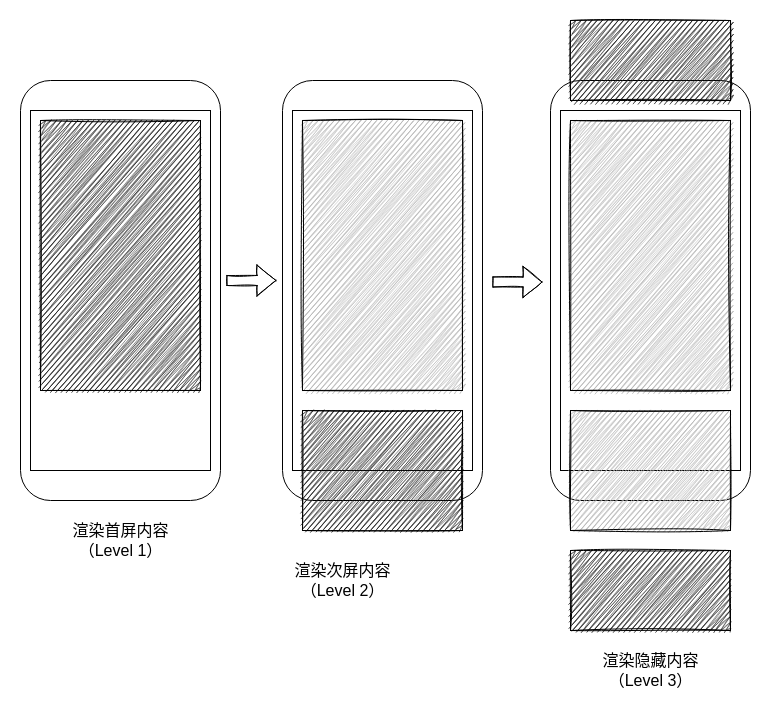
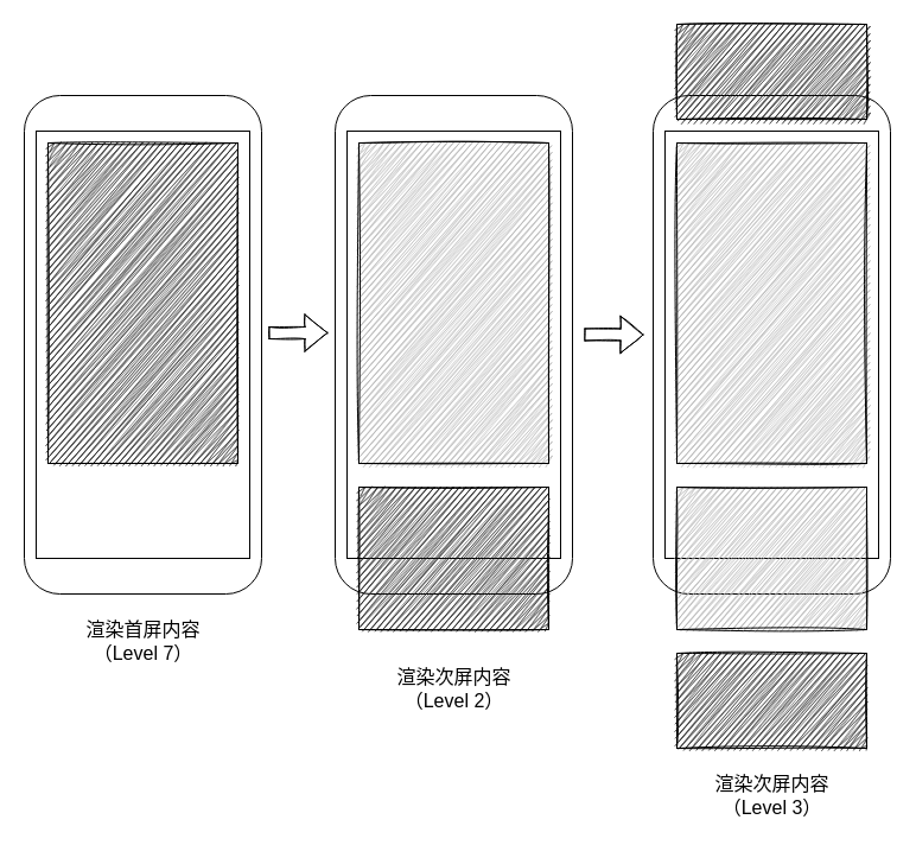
- <mxCell id="18" value="&lt;font style=&quot;font-size: 16px&quot;&gt;渲染首屏内容&lt;br&gt;（Level 1）&lt;br&gt;&lt;/font&gt;" style="text;html=1;align=center;verticalAlign=middle;resizable=0;points=[];autosize=1;strokeColor=none;fillColor=none;" vertex="1" parent="1"><mxGeometry x="65" y="520" width="110" height="40" as="geometry" /></mxCell>
+ <mxCell id="18" value="&lt;font style=&quot;font-size: 16px&quot;&gt;渲染首屏内容&lt;br&gt;（Level 7）&lt;br&gt;&lt;/font&gt;" style="text;html=1;align=center;verticalAlign=middle;resizable=0;points=[];autosize=1;strokeColor=none;fillColor=none;" vertex="1" parent="1"><mxGeometry x="65" y="520" width="110" height="40" as="geometry" /></mxCell>
- <mxCell id="17" value="&lt;font style=&quot;font-size: 16px&quot;&gt;渲染次屏内容&lt;br&gt;（Level 2）&lt;br&gt;&lt;/font&gt;" style="text;html=1;align=center;verticalAlign=middle;resizable=0;points=[];autosize=1;strokeColor=none;fillColor=none;" vertex="1" parent="1"><mxGeometry x="287" y="560" width="110" height="40" as="geometry" /></mxCell>
+ <mxCell id="17" value="&lt;font style=&quot;font-size: 16px&quot;&gt;渲染次屏内容&lt;br&gt;（Level 2）&lt;br&gt;&lt;/font&gt;" style="text;html=1;align=center;verticalAlign=middle;resizable=0;points=[];autosize=1;strokeColor=none;fillColor=none;" vertex="1" parent="1"><mxGeometry x="327" y="560" width="110" height="40" as="geometry" /></mxCell>
- <mxCell id="19" value="&lt;font style=&quot;font-size: 16px&quot;&gt;渲染隐藏内容&lt;br&gt;（Level 3）&lt;br&gt;&lt;/font&gt;" style="text;html=1;align=center;verticalAlign=middle;resizable=0;points=[];autosize=1;strokeColor=none;fillColor=none;" vertex="1" parent="1"><mxGeometry x="595" y="650" width="110" height="40" as="geometry" /></mxCell>
+ <mxCell id="19" value="&lt;font style=&quot;font-size: 16px&quot;&gt;渲染次屏内容&lt;br&gt;（Level 3）&lt;br&gt;&lt;/font&gt;" style="text;html=1;align=center;verticalAlign=middle;resizable=0;points=[];autosize=1;strokeColor=none;fillColor=none;" vertex="1" parent="1"><mxGeometry x="595" y="650" width="110" height="40" as="geometry" /></mxCell>
